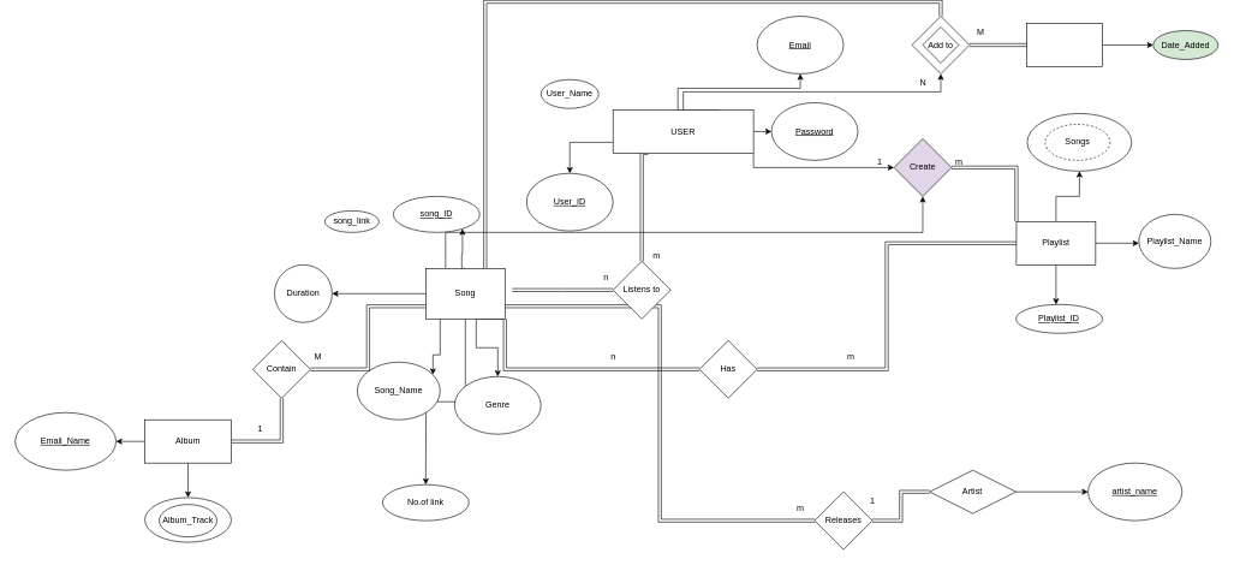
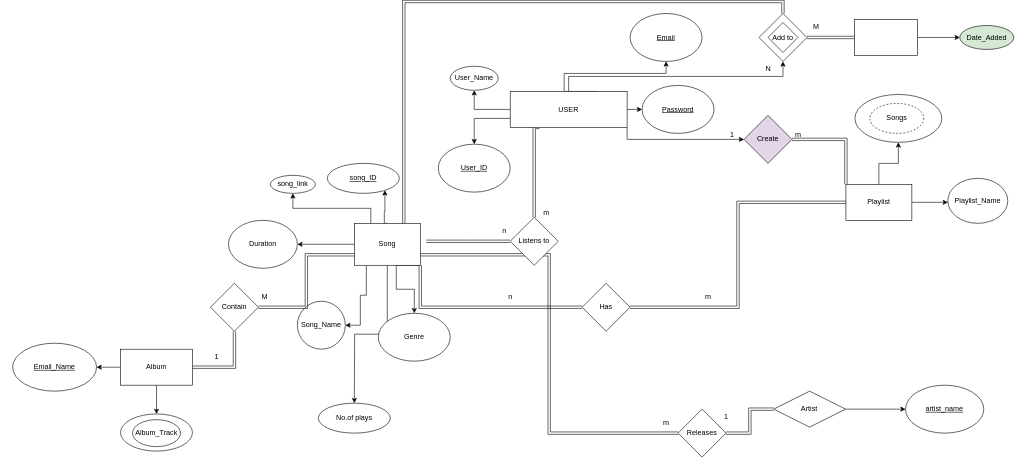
+ <mxCell id="5" style="edgeStyle=orthogonalEdgeStyle;rounded=0;orthogonalLoop=1;jettySize=auto;html=1;exitX=0;exitY=0.5;exitDx=0;exitDy=0;" parent="1" source="9" target="65" edge="1"><mxGeometry relative="1" as="geometry" /></mxCell>
- <mxCell id="20" style="edgeStyle=orthogonalEdgeStyle;rounded=0;orthogonalLoop=1;jettySize=auto;html=1;exitX=0.25;exitY=0;exitDx=0;exitDy=0;" parent="1" source="22" target="49" edge="1"><mxGeometry relative="1" as="geometry" /></mxCell>
+ <mxCell id="20" style="edgeStyle=orthogonalEdgeStyle;rounded=0;orthogonalLoop=1;jettySize=auto;html=1;exitX=0.25;exitY=0;exitDx=0;exitDy=0;entryX=0.5;entryY=1;entryDx=0;entryDy=0;" parent="1" source="22" target="66" edge="1"><mxGeometry relative="1" as="geometry" /></mxCell>
- <mxCell id="26" value="Duration&lt;br&gt;" style="ellipse;whiteSpace=wrap;html=1;rounded=0;" parent="1" vertex="1"><mxGeometry x="380" y="365" width="80" height="80" as="geometry" /></mxCell>
+ <mxCell id="26" value="Duration&lt;br&gt;" style="ellipse;whiteSpace=wrap;html=1;rounded=0;" parent="1" vertex="1"><mxGeometry x="380" y="365" width="115" height="80" as="geometry" /></mxCell>
- <mxCell id="28" style="edgeStyle=orthogonalEdgeStyle;rounded=0;orthogonalLoop=1;jettySize=auto;html=1;exitX=0.5;exitY=1;exitDx=0;exitDy=0;" parent="1" source="31" target="32" edge="1"><mxGeometry relative="1" as="geometry"><mxPoint x="1469.471" y="420" as="targetPoint" /><Array as="points"><mxPoint x="1469" y="420" /><mxPoint x="1469" y="420" /></Array></mxGeometry></mxCell>
- <mxCell id="32" value="&lt;u&gt;Playlist_ID&lt;/u&gt;" style="ellipse;whiteSpace=wrap;html=1;" parent="1" vertex="1"><mxGeometry x="1409.47" y="420" width="120" height="40" as="geometry" /></mxCell>
- <mxCell id="24" value="Song_Name" style="ellipse;whiteSpace=wrap;html=1;rounded=0;" parent="1" vertex="1"><mxGeometry x="495" y="500" width="115" height="80" as="geometry" /></mxCell>
+ <mxCell id="24" value="Song_Name" style="ellipse;whiteSpace=wrap;html=1;rounded=0;" parent="1" vertex="1"><mxGeometry x="495" y="500" width="80" height="80" as="geometry" /></mxCell>
- <mxCell id="76" value="No.of link" style="ellipse;whiteSpace=wrap;html=1;" parent="1" vertex="1"><mxGeometry x="530" y="670" width="120" height="50" as="geometry" /></mxCell>
+ <mxCell id="76" value="No.of plays" style="ellipse;whiteSpace=wrap;html=1;" parent="1" vertex="1"><mxGeometry x="530" y="670" width="120" height="50" as="geometry" /></mxCell>
